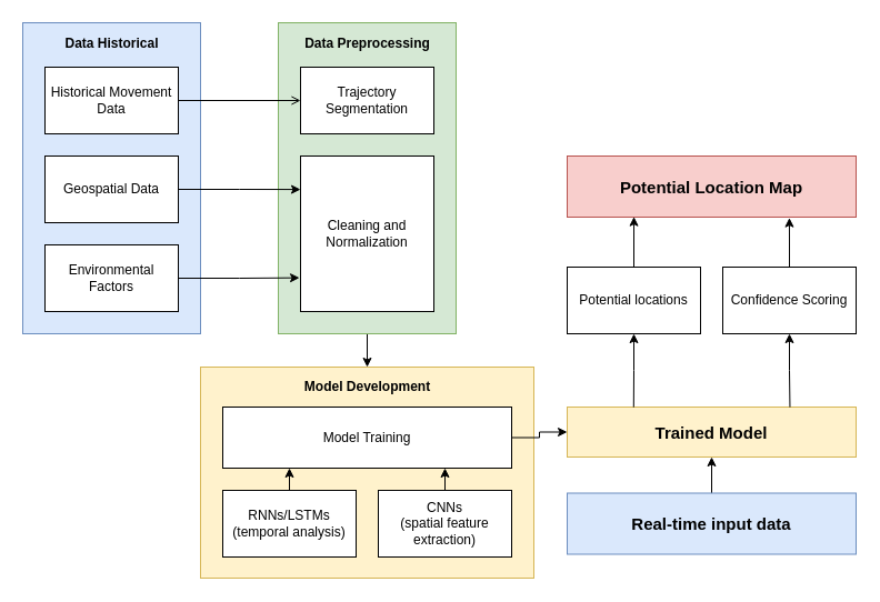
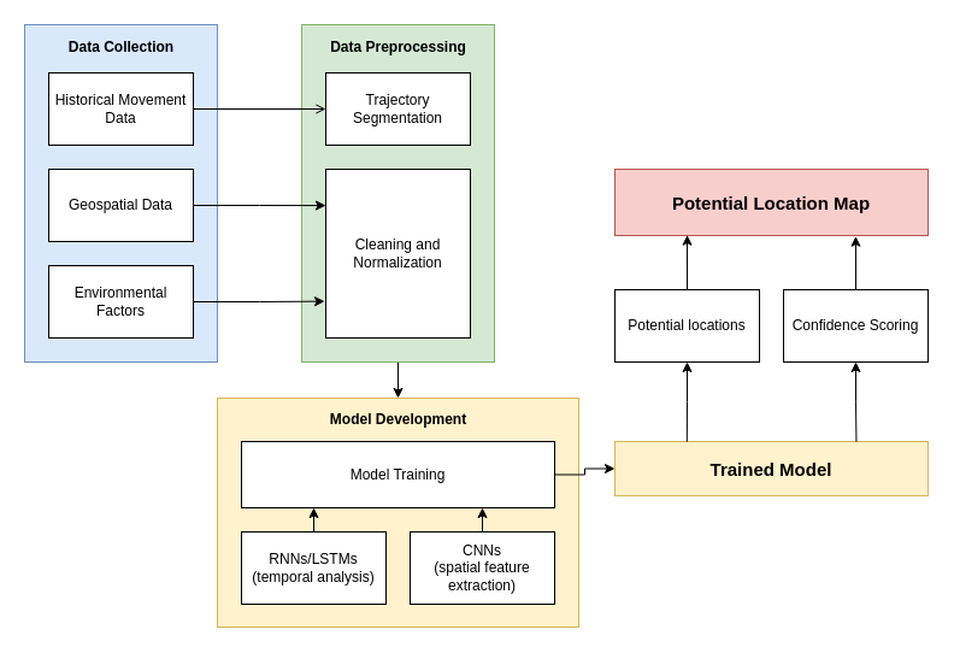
- <mxCell id="6" value="Data Historical" style="text;html=1;align=center;verticalAlign=middle;resizable=0;points=[];autosize=1;strokeColor=none;fillColor=none;fontStyle=1" vertex="1" parent="1"><mxGeometry x="50" y="24" width="100" height="30" as="geometry" /></mxCell>
+ <mxCell id="6" value="Data Collection" style="text;html=1;align=center;verticalAlign=middle;resizable=0;points=[];autosize=1;strokeColor=none;fillColor=none;fontStyle=1" vertex="1" parent="1"><mxGeometry x="50" y="24" width="100" height="30" as="geometry" /></mxCell>
- <mxCell id="24" value="" style="edgeStyle=orthogonalEdgeStyle;rounded=0;orthogonalLoop=1;jettySize=auto;html=1;" edge="1" parent="1" source="25" target="23"><mxGeometry relative="1" as="geometry" /></mxCell>
- <mxCell id="25" value="Real-time input data" style="rounded=0;whiteSpace=wrap;html=1;fillColor=#dae8fc;strokeColor=#6c8ebf;fontStyle=1;fontSize=15;" vertex="1" parent="1"><mxGeometry x="510" y="443.5" width="260" height="55" as="geometry" /></mxCell>
